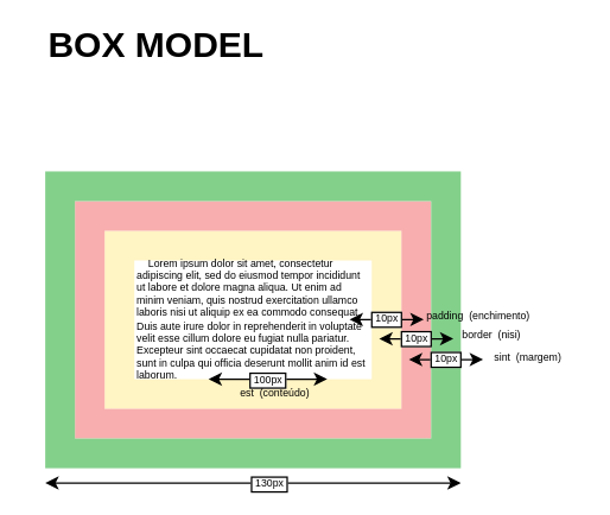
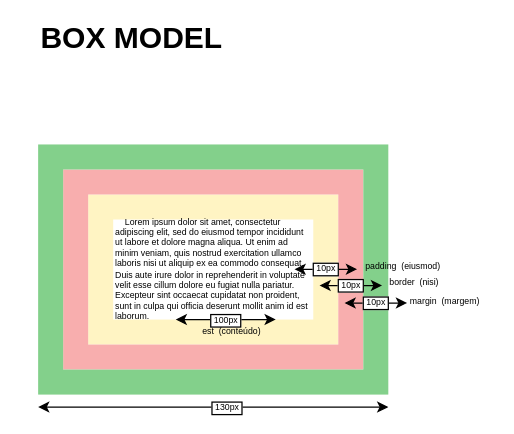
- <mxCell id="17" value="padding&amp;nbsp; (enchimento)" style="text;html=1;strokeColor=none;fillColor=none;align=center;verticalAlign=middle;whiteSpace=wrap;rounded=0;labelBackgroundColor=none;fontSize=7;" parent="1" vertex="1"><mxGeometry x="283" y="203" width="78" height="20" as="geometry" /></mxCell>
+ <mxCell id="17" value="padding&amp;nbsp; (eiusmod)" style="text;html=1;strokeColor=none;fillColor=none;align=center;verticalAlign=middle;whiteSpace=wrap;rounded=0;labelBackgroundColor=none;fontSize=7;" parent="1" vertex="1"><mxGeometry x="283" y="203" width="78" height="20" as="geometry" /></mxCell>
- <mxCell id="19" value="sint&amp;nbsp; (margem)" style="text;html=1;strokeColor=none;fillColor=none;align=center;verticalAlign=middle;whiteSpace=wrap;rounded=0;labelBackgroundColor=none;fontSize=7;" parent="1" vertex="1"><mxGeometry x="322" y="231" width="67" height="20" as="geometry" /></mxCell>
+ <mxCell id="19" value="margin&amp;nbsp; (margem)" style="text;html=1;strokeColor=none;fillColor=none;align=center;verticalAlign=middle;whiteSpace=wrap;rounded=0;labelBackgroundColor=none;fontSize=7;" parent="1" vertex="1"><mxGeometry x="322" y="231" width="67" height="20" as="geometry" /></mxCell>
